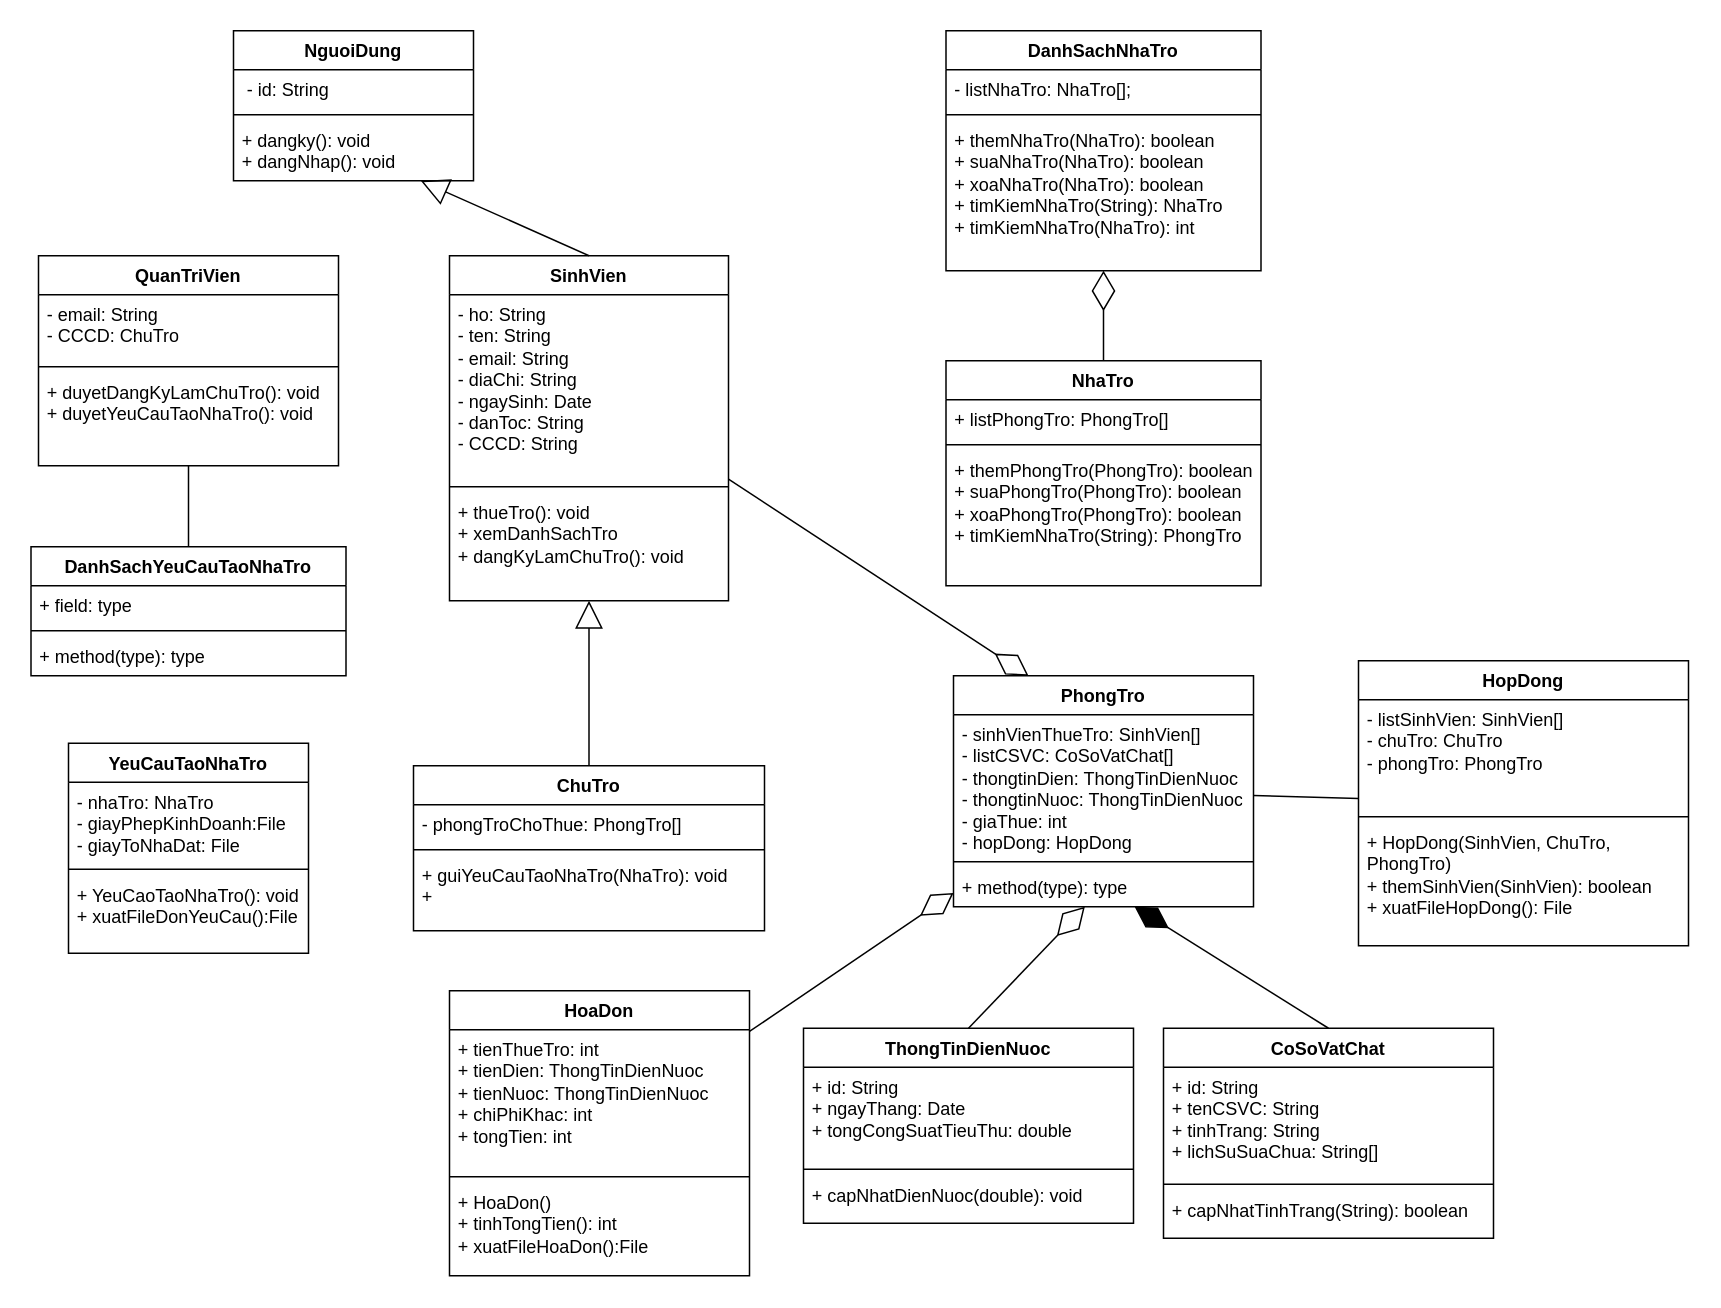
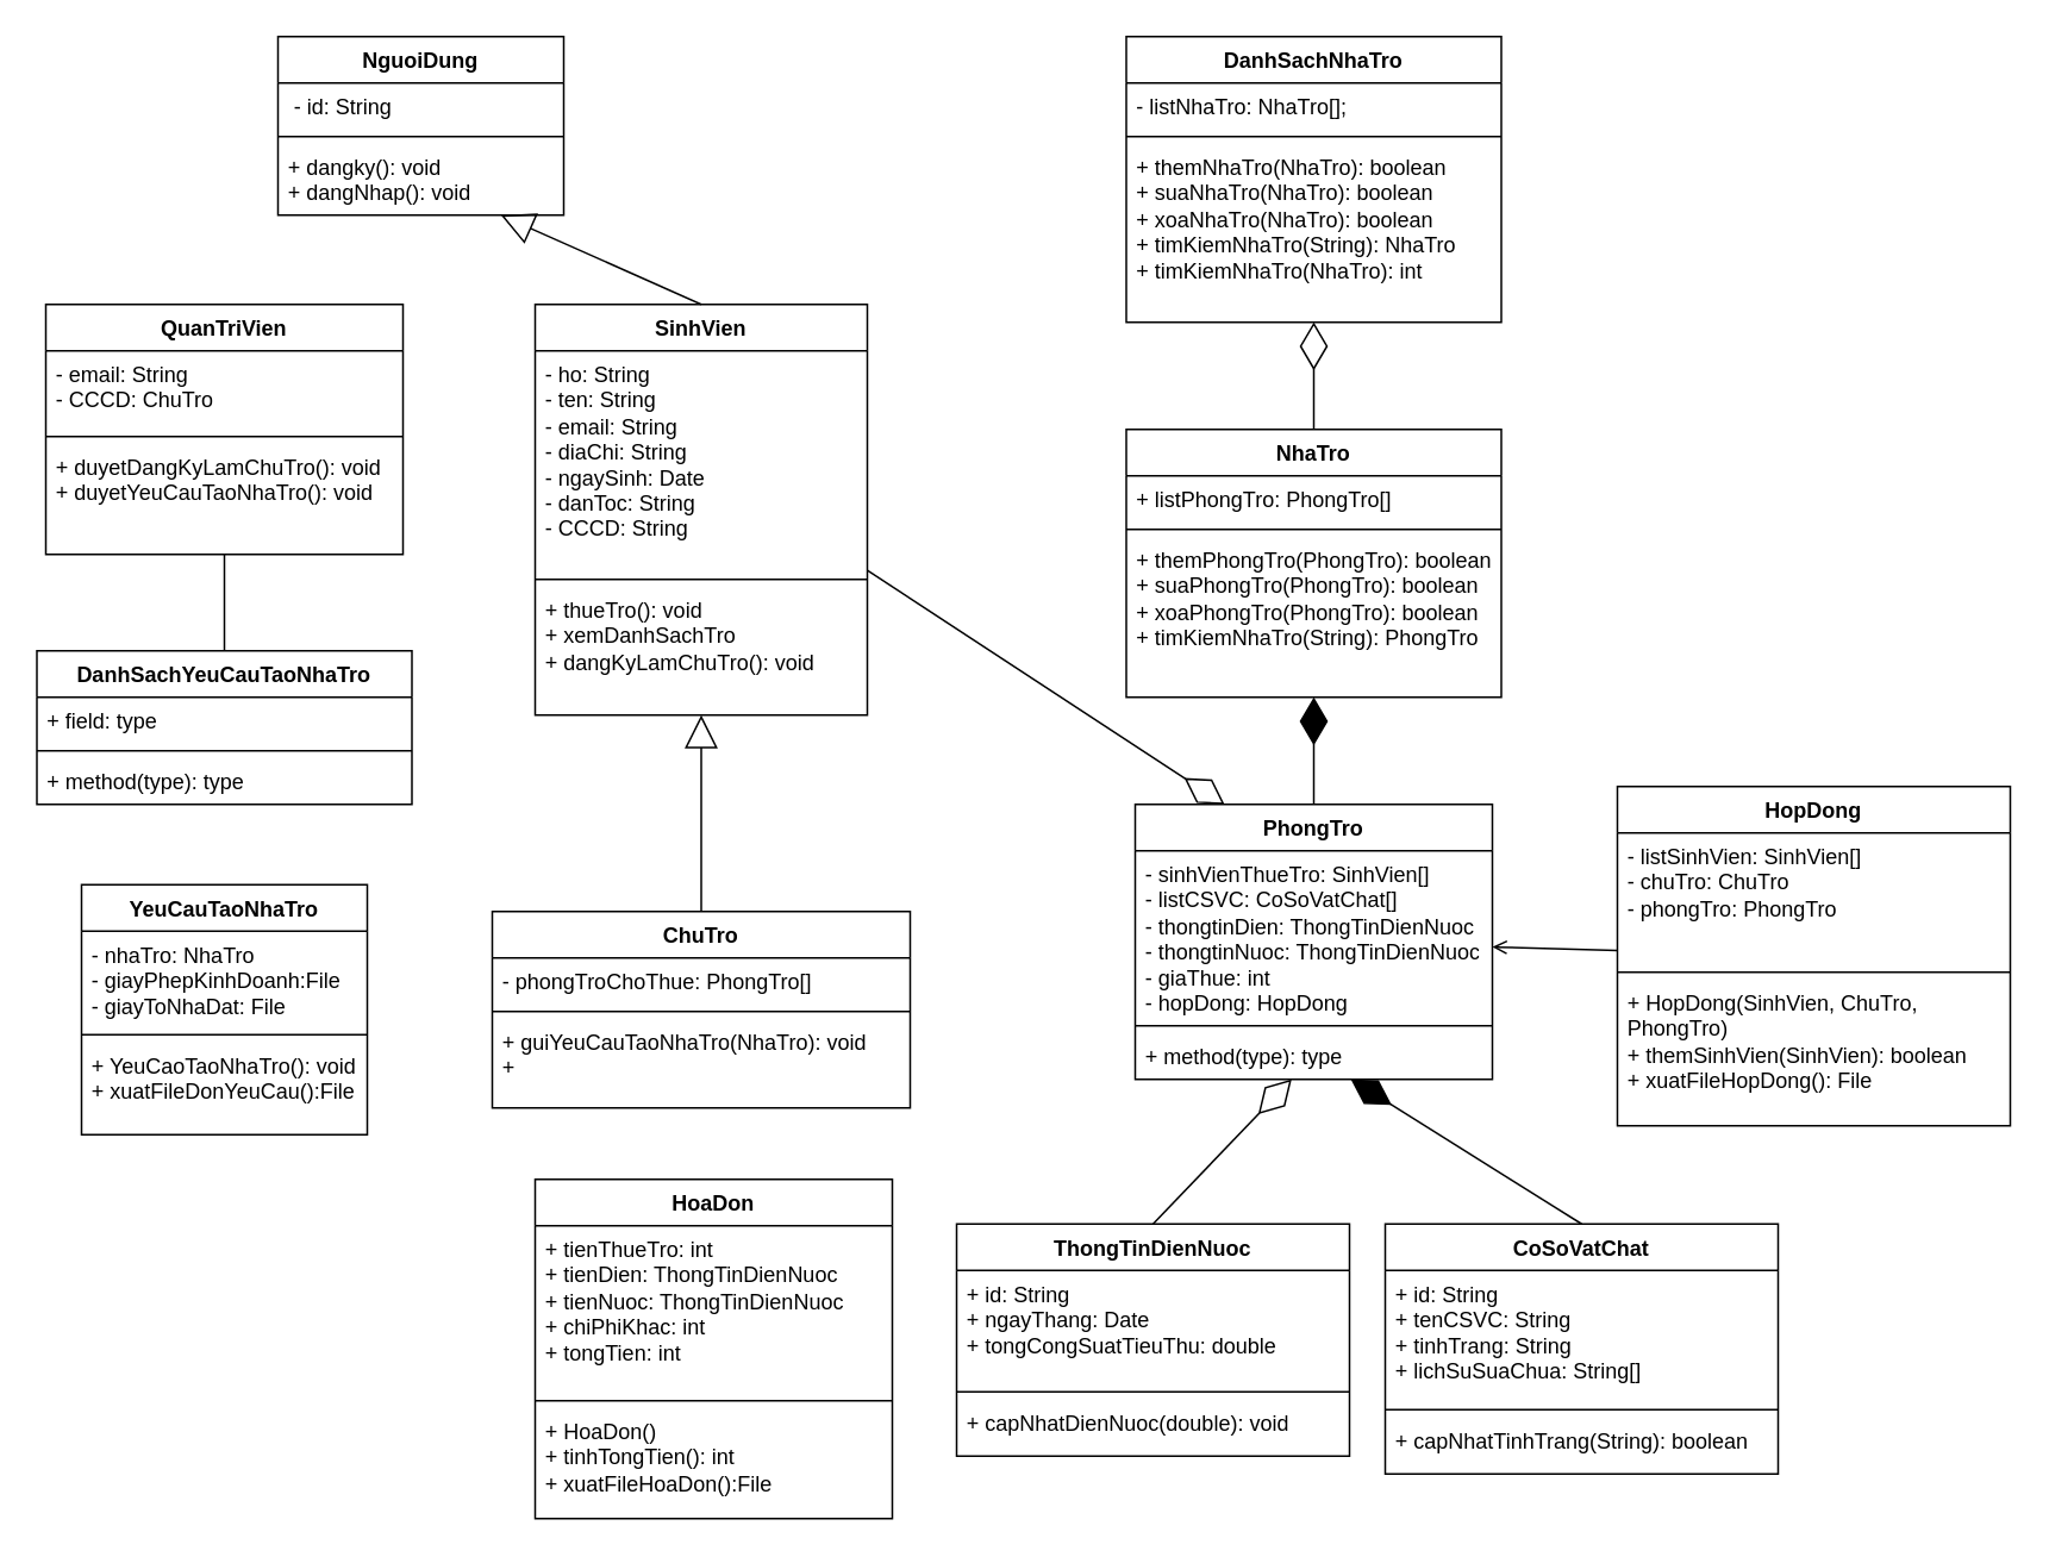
+ <mxCell id="50" value="" style="endArrow=diamondThin;endFill=1;endSize=24;html=1;rounded=0;exitX=0.5;exitY=0;exitDx=0;exitDy=0;" edge="1" parent="1" source="26" target="18"><mxGeometry width="160" relative="1" as="geometry"><mxPoint x="965" y="380" as="sourcePoint" /><mxPoint x="1105" y="380" as="targetPoint" /></mxGeometry></mxCell>
- <mxCell id="62" value="" style="endArrow=none;html=1;rounded=0;" edge="1" parent="1" source="39" target="26"><mxGeometry width="50" height="50" relative="1" as="geometry"><mxPoint x="-275" y="220" as="sourcePoint" /><mxPoint x="-225" y="170" as="targetPoint" /></mxGeometry></mxCell>
+ <mxCell id="62" value="" style="endArrow=open;html=1;rounded=0;" edge="1" parent="1" source="39" target="26"><mxGeometry width="50" height="50" relative="1" as="geometry"><mxPoint x="-275" y="220" as="sourcePoint" /><mxPoint x="-225" y="170" as="targetPoint" /></mxGeometry></mxCell>
- <mxCell id="63" value="" style="endArrow=diamondThin;endFill=0;endSize=24;html=1;rounded=0;" edge="1" parent="1" source="43" target="26"><mxGeometry width="160" relative="1" as="geometry"><mxPoint x="-165" y="510" as="sourcePoint" /><mxPoint x="-5" y="510" as="targetPoint" /></mxGeometry></mxCell>
